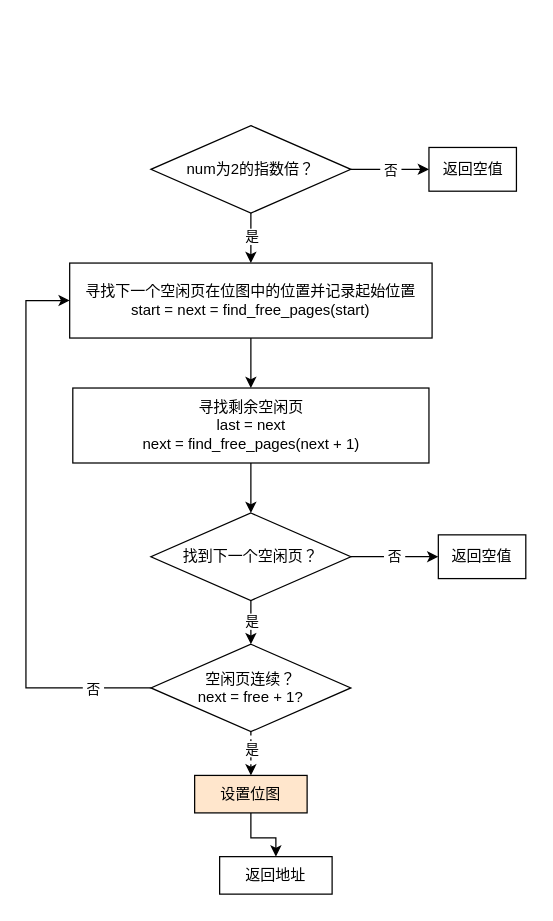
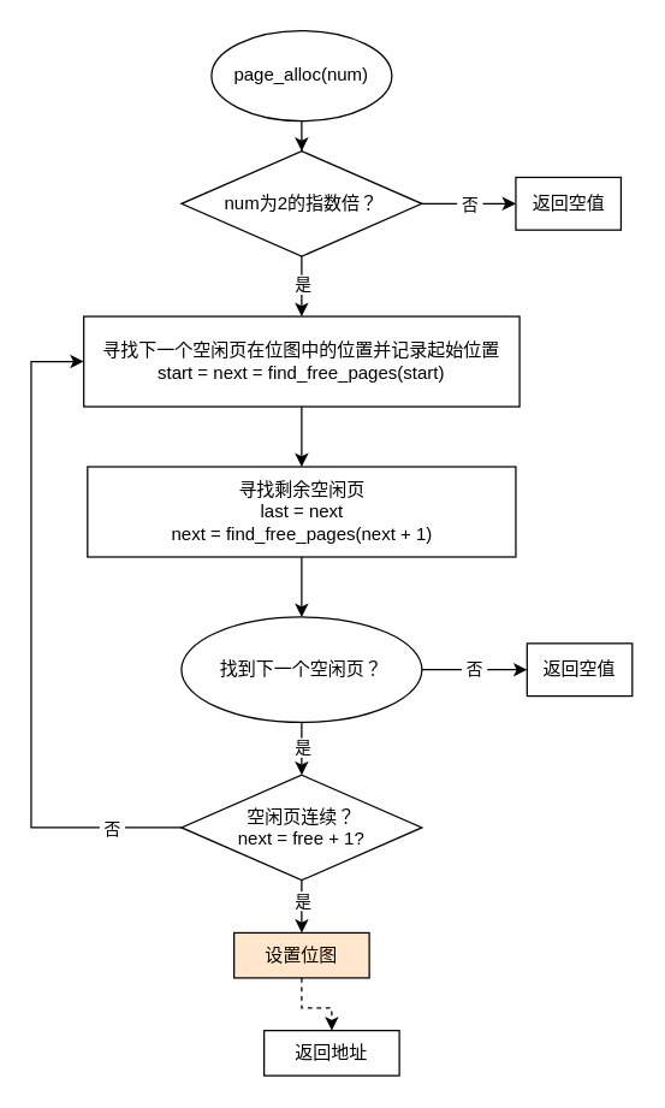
+ <mxCell id="3" value="page_alloc(num)" style="ellipse;whiteSpace=wrap;html=1;" vertex="1" parent="1"><mxGeometry x="140" y="20" width="120" height="60" as="geometry" /></mxCell>
+ <mxCell id="2" value="" style="edgeStyle=orthogonalEdgeStyle;rounded=0;orthogonalLoop=1;jettySize=auto;html=1;" edge="1" parent="1" source="3" target="8"><mxGeometry relative="1" as="geometry" /></mxCell>
- <mxCell id="18" value="找到下一个空闲页？" style="rhombus;whiteSpace=wrap;html=1;" vertex="1" parent="1"><mxGeometry x="120" y="410" width="160" height="70" as="geometry" /></mxCell>
+ <mxCell id="18" value="找到下一个空闲页？" style="ellipse;whiteSpace=wrap;html=1;" vertex="1" parent="1"><mxGeometry x="120" y="410" width="160" height="70" as="geometry" /></mxCell>
- <mxCell id="22" value="" style="edgeStyle=orthogonalEdgeStyle;rounded=0;orthogonalLoop=1;jettySize=auto;html=1;dashed=1;" edge="1" parent="1" source="24" target="26"><mxGeometry relative="1" as="geometry" /></mxCell>
+ <mxCell id="22" value="" style="edgeStyle=orthogonalEdgeStyle;rounded=0;orthogonalLoop=1;jettySize=auto;html=1;" edge="1" parent="1" source="24" target="26"><mxGeometry relative="1" as="geometry" /></mxCell>
- <mxCell id="25" value="" style="edgeStyle=orthogonalEdgeStyle;rounded=0;orthogonalLoop=1;jettySize=auto;html=1;" edge="1" parent="1" source="26" target="27"><mxGeometry relative="1" as="geometry" /></mxCell>
+ <mxCell id="25" value="" style="edgeStyle=orthogonalEdgeStyle;rounded=0;orthogonalLoop=1;jettySize=auto;html=1;dashed=1;" edge="1" parent="1" source="26" target="27"><mxGeometry relative="1" as="geometry" /></mxCell>
